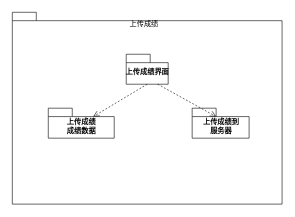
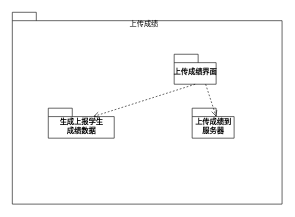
- <mxCell id="4" value="上传成绩界面" style="shape=folder;fontStyle=1;spacingTop=10;tabWidth=40;tabHeight=14;tabPosition=left;html=1;" vertex="1" parent="1"><mxGeometry x="210" y="90" width="70" height="50" as="geometry" /></mxCell>
+ <mxCell id="4" value="上传成绩界面" style="shape=folder;fontStyle=1;spacingTop=10;tabWidth=40;tabHeight=14;tabPosition=left;html=1;" vertex="1" parent="1"><mxGeometry x="290" y="90" width="70" height="50" as="geometry" /></mxCell>
- <mxCell id="6" value="上传成绩到&lt;br&gt;服务器&lt;br&gt;" style="shape=folder;fontStyle=1;spacingTop=10;tabWidth=40;tabHeight=14;tabPosition=left;html=1;" vertex="1" parent="1"><mxGeometry x="320" y="180" width="95" height="50" as="geometry" /></mxCell>
+ <mxCell id="6" value="上传成绩到&lt;br&gt;服务器&lt;br&gt;" style="shape=folder;fontStyle=1;spacingTop=10;tabWidth=40;tabHeight=14;tabPosition=left;html=1;" vertex="1" parent="1"><mxGeometry x="320" y="180" width="70" height="50" as="geometry" /></mxCell>
- <mxCell id="5" value="上传成绩&lt;br&gt;成绩数据" style="shape=folder;fontStyle=1;spacingTop=10;tabWidth=40;tabHeight=14;tabPosition=left;html=1;" vertex="1" parent="1"><mxGeometry x="80" y="180" width="110" height="50" as="geometry" /></mxCell>
+ <mxCell id="5" value="生成上报学生&lt;br&gt;成绩数据" style="shape=folder;fontStyle=1;spacingTop=10;tabWidth=40;tabHeight=14;tabPosition=left;html=1;" vertex="1" parent="1"><mxGeometry x="80" y="180" width="110" height="50" as="geometry" /></mxCell>
